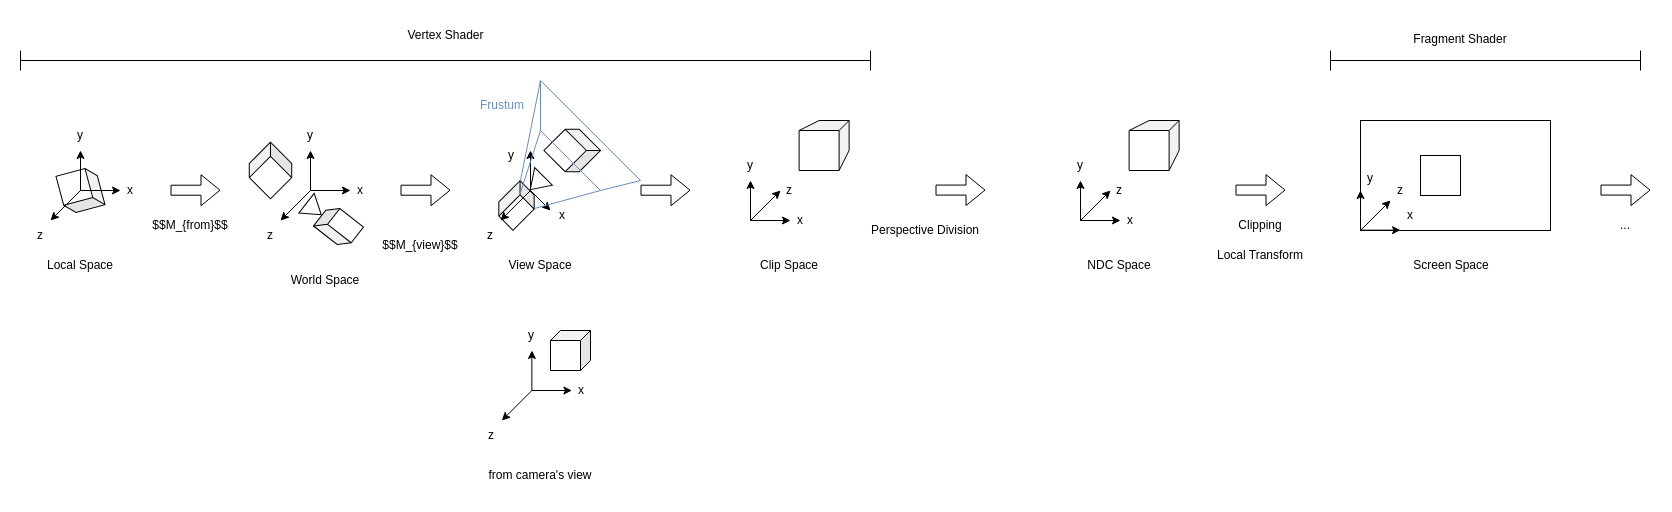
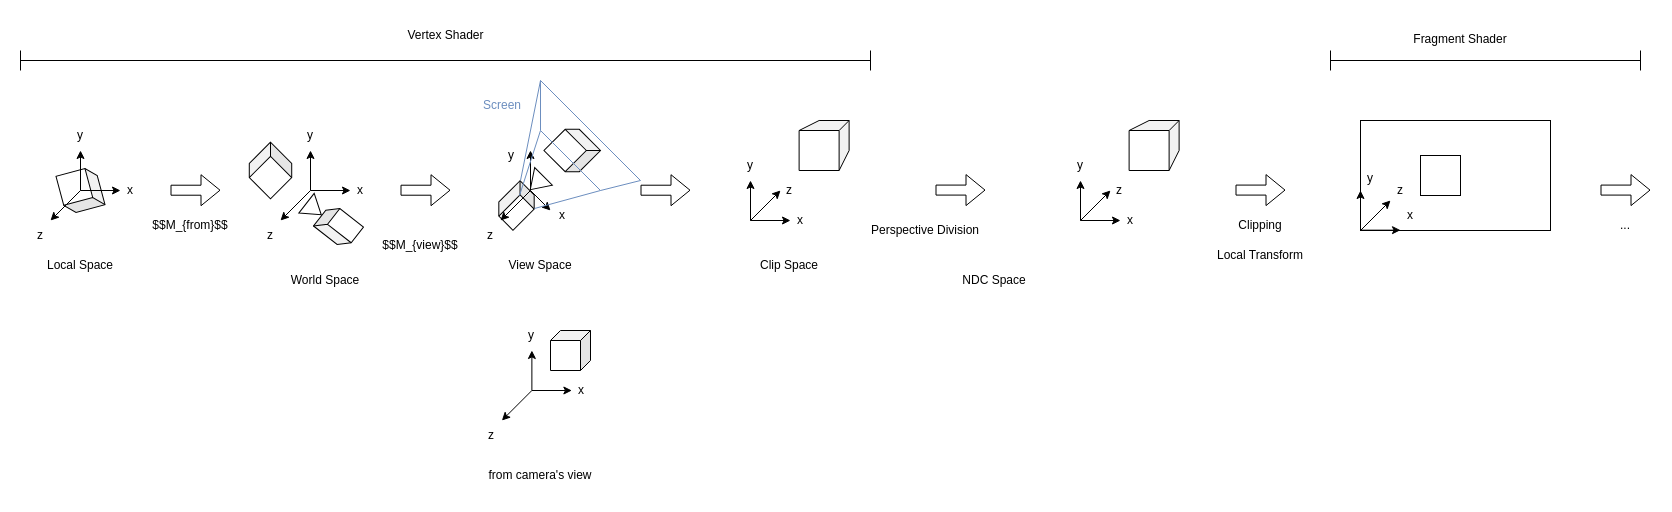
- <mxCell id="78" value="Frustum" style="text;html=1;align=center;verticalAlign=middle;whiteSpace=wrap;rounded=0;fontColor=#6C8EBF;" parent="1" vertex="1"><mxGeometry x="451.75" y="90" width="100" height="30" as="geometry" /></mxCell>
+ <mxCell id="78" value="Screen" style="text;html=1;align=center;verticalAlign=middle;whiteSpace=wrap;rounded=0;fontColor=#6C8EBF;" parent="1" vertex="1"><mxGeometry x="451.75" y="90" width="100" height="30" as="geometry" /></mxCell>
- <mxCell id="88" value="NDC Space" style="text;html=1;align=center;verticalAlign=middle;whiteSpace=wrap;rounded=0;" vertex="1" parent="1"><mxGeometry x="1068.62" y="250" width="100" height="30" as="geometry" /></mxCell>
+ <mxCell id="88" value="NDC Space" style="text;html=1;align=center;verticalAlign=middle;whiteSpace=wrap;rounded=0;" vertex="1" parent="1"><mxGeometry x="943.62" y="265" width="100" height="30" as="geometry" /></mxCell>
- <mxCell id="81" value="Screen Space" style="text;html=1;align=center;verticalAlign=middle;whiteSpace=wrap;rounded=0;" parent="1" vertex="1"><mxGeometry x="1401" y="250" width="100" height="30" as="geometry" /></mxCell>
